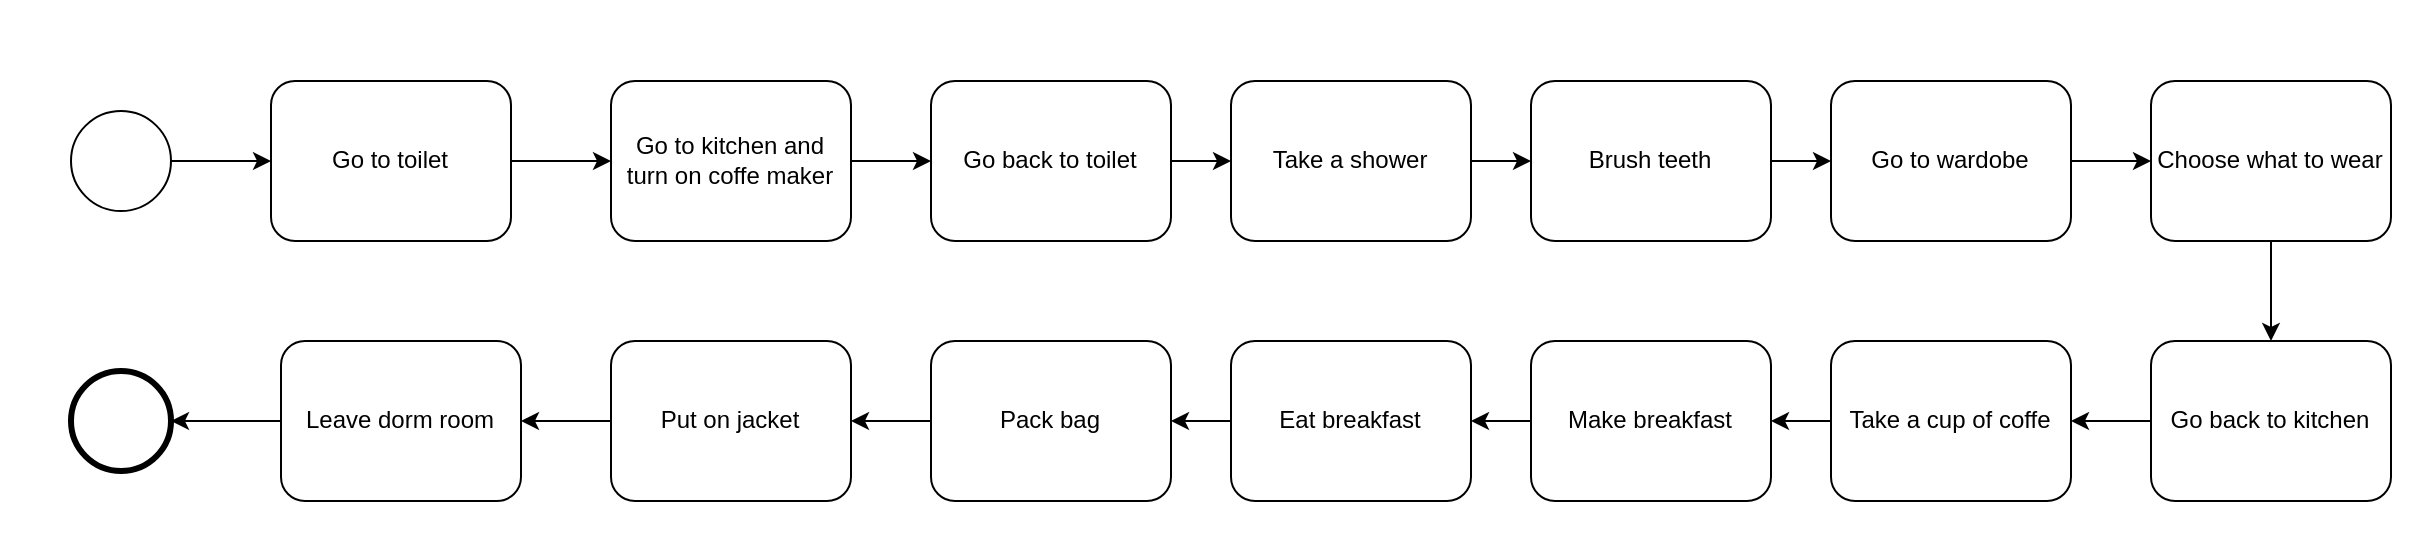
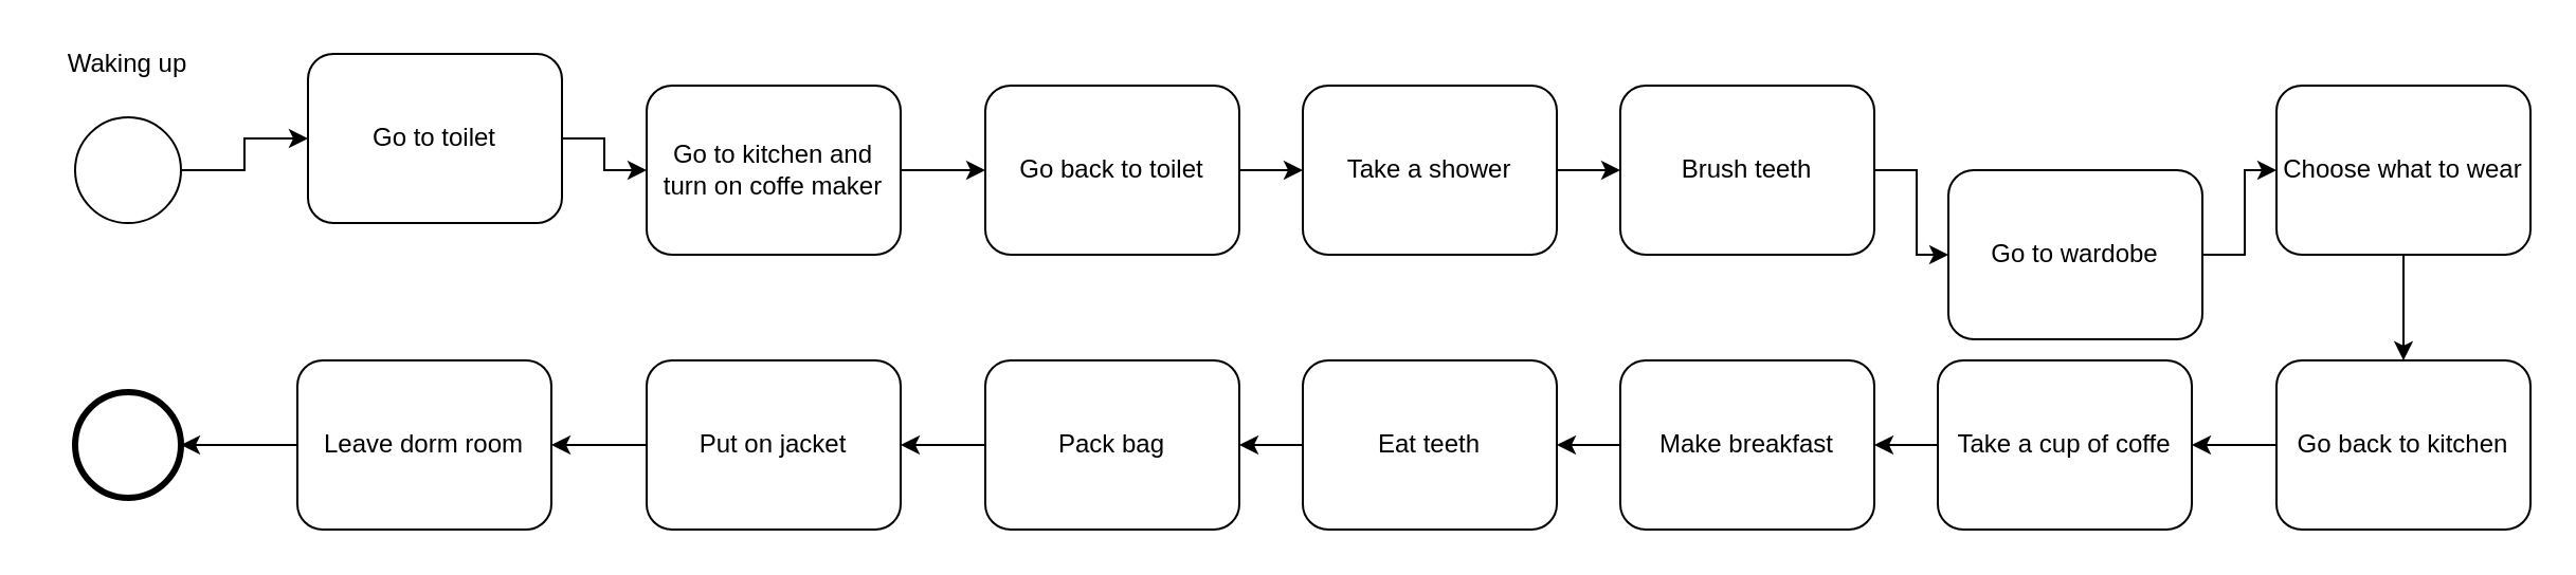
+ <mxCell id="9" value="Waking up" style="text;html=1;strokeColor=none;fillColor=none;align=center;verticalAlign=middle;whiteSpace=wrap;overflow=hidden;" vertex="1" parent="1"><mxGeometry x="20" y="20" width="80" height="20" as="geometry" /></mxCell>
- <mxCell id="3" value="Go to toilet" style="shape=ext;rounded=1;html=1;whiteSpace=wrap;" parent="1" vertex="1"><mxGeometry x="135" y="40" width="120" height="80" as="geometry" /></mxCell>
+ <mxCell id="3" value="Go to toilet" style="shape=ext;rounded=1;html=1;whiteSpace=wrap;" parent="1" vertex="1"><mxGeometry x="145" y="25" width="120" height="80" as="geometry" /></mxCell>
- <mxCell id="17" value="Go to wardobe" style="shape=ext;rounded=1;html=1;whiteSpace=wrap;" vertex="1" parent="1"><mxGeometry x="915" y="40" width="120" height="80" as="geometry" /></mxCell>
+ <mxCell id="17" value="Go to wardobe" style="shape=ext;rounded=1;html=1;whiteSpace=wrap;" vertex="1" parent="1"><mxGeometry x="920" y="80" width="120" height="80" as="geometry" /></mxCell>
- <mxCell id="25" value="Eat breakfast" style="shape=ext;rounded=1;html=1;whiteSpace=wrap;" vertex="1" parent="1"><mxGeometry x="615" y="170" width="120" height="80" as="geometry" /></mxCell>
+ <mxCell id="25" value="Eat teeth" style="shape=ext;rounded=1;html=1;whiteSpace=wrap;" vertex="1" parent="1"><mxGeometry x="615" y="170" width="120" height="80" as="geometry" /></mxCell>
